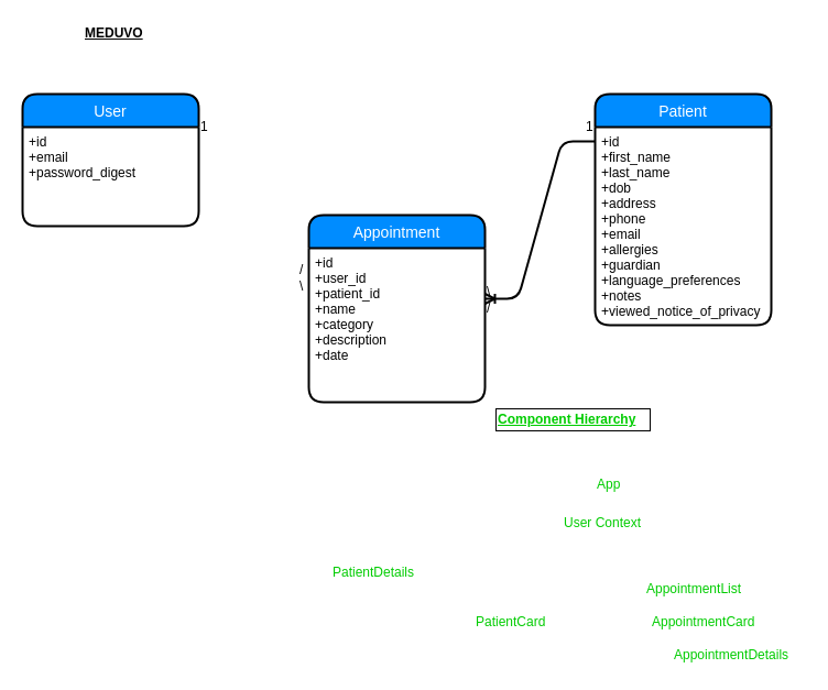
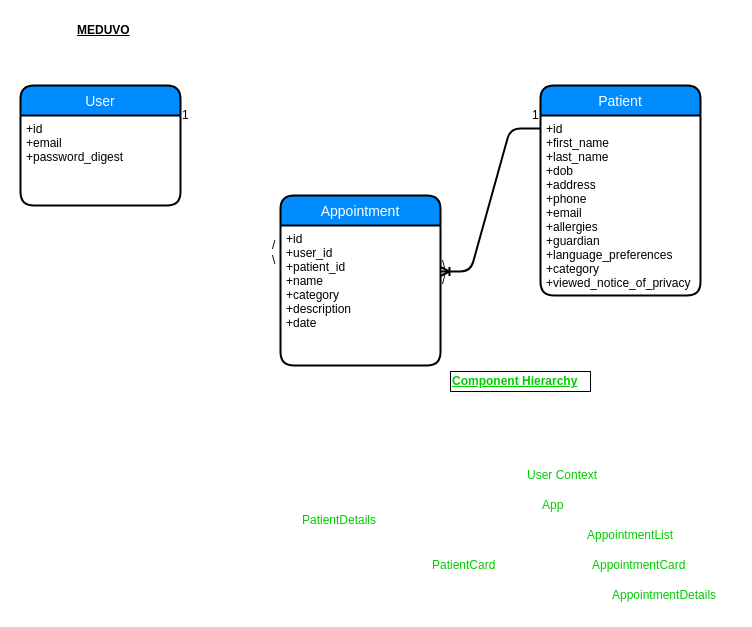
- <mxCell id="7" value="+id &#10;+first_name&#10;+last_name &#10;+dob&#10;+address&#10;+phone&#10;+email&#10;+allergies&#10;+guardian&#10;+language_preferences&#10;+notes&#10;+viewed_notice_of_privacy&#10;" style="align=left;strokeColor=none;fillColor=none;spacingLeft=4;fontSize=12;verticalAlign=top;resizable=0;rotatable=0;part=1;" parent="6" vertex="1"><mxGeometry y="30" width="160" height="180" as="geometry" /></mxCell>
+ <mxCell id="7" value="+id &#10;+first_name&#10;+last_name &#10;+dob&#10;+address&#10;+phone&#10;+email&#10;+allergies&#10;+guardian&#10;+language_preferences&#10;+category&#10;+viewed_notice_of_privacy&#10;" style="align=left;strokeColor=none;fillColor=none;spacingLeft=4;fontSize=12;verticalAlign=top;resizable=0;rotatable=0;part=1;" parent="6" vertex="1"><mxGeometry y="30" width="160" height="180" as="geometry" /></mxCell>
- <mxCell id="18" value="App" style="text;html=1;resizable=0;points=[];autosize=1;align=left;verticalAlign=top;spacingTop=-4;fontSize=12;fontColor=#00CC00;" vertex="1" parent="1"><mxGeometry x="540" y="430" width="40" height="20" as="geometry" /></mxCell>
+ <mxCell id="18" value="App" style="text;html=1;resizable=0;points=[];autosize=1;align=left;verticalAlign=top;spacingTop=-4;fontSize=12;fontColor=#00CC00;" vertex="1" parent="1"><mxGeometry x="540" y="495" width="40" height="20" as="geometry" /></mxCell>
- <mxCell id="17" value="User Context&amp;nbsp;" style="text;html=1;resizable=0;points=[];autosize=1;align=left;verticalAlign=top;spacingTop=-4;fontSize=12;fontColor=#00CC00;" vertex="1" parent="1"><mxGeometry x="510" y="465" width="90" height="20" as="geometry" /></mxCell>
+ <mxCell id="17" value="User Context&amp;nbsp;" style="text;html=1;resizable=0;points=[];autosize=1;align=left;verticalAlign=top;spacingTop=-4;fontSize=12;fontColor=#00CC00;" vertex="1" parent="1"><mxGeometry x="525" y="465" width="90" height="20" as="geometry" /></mxCell>
